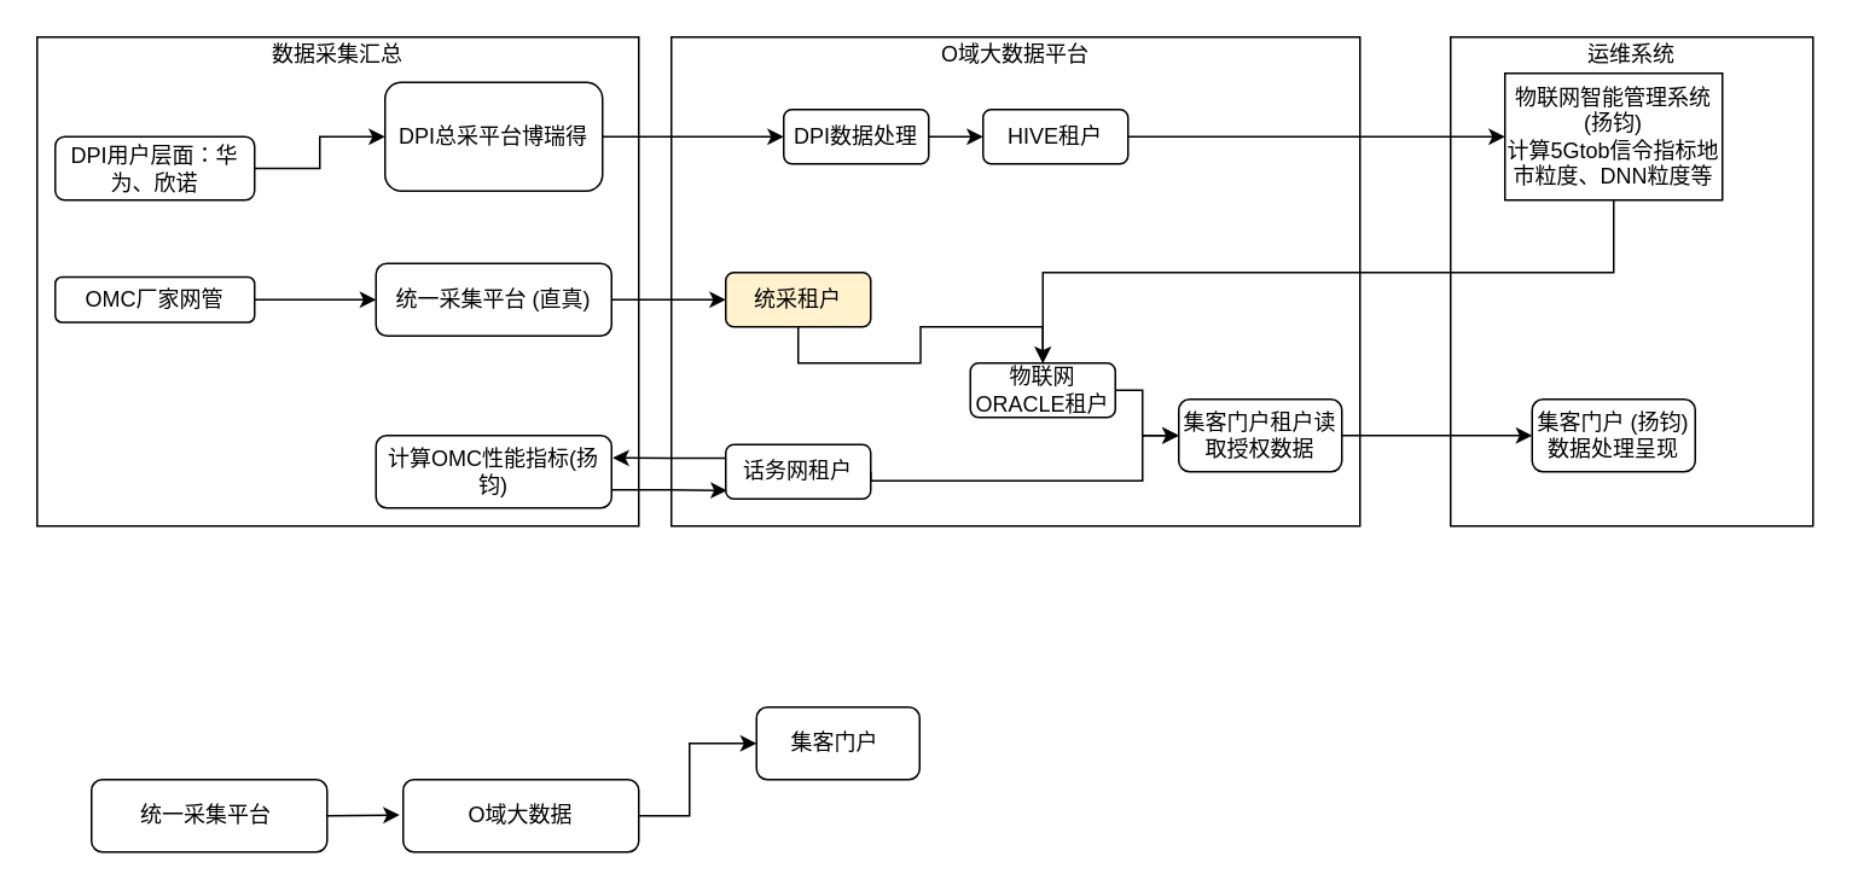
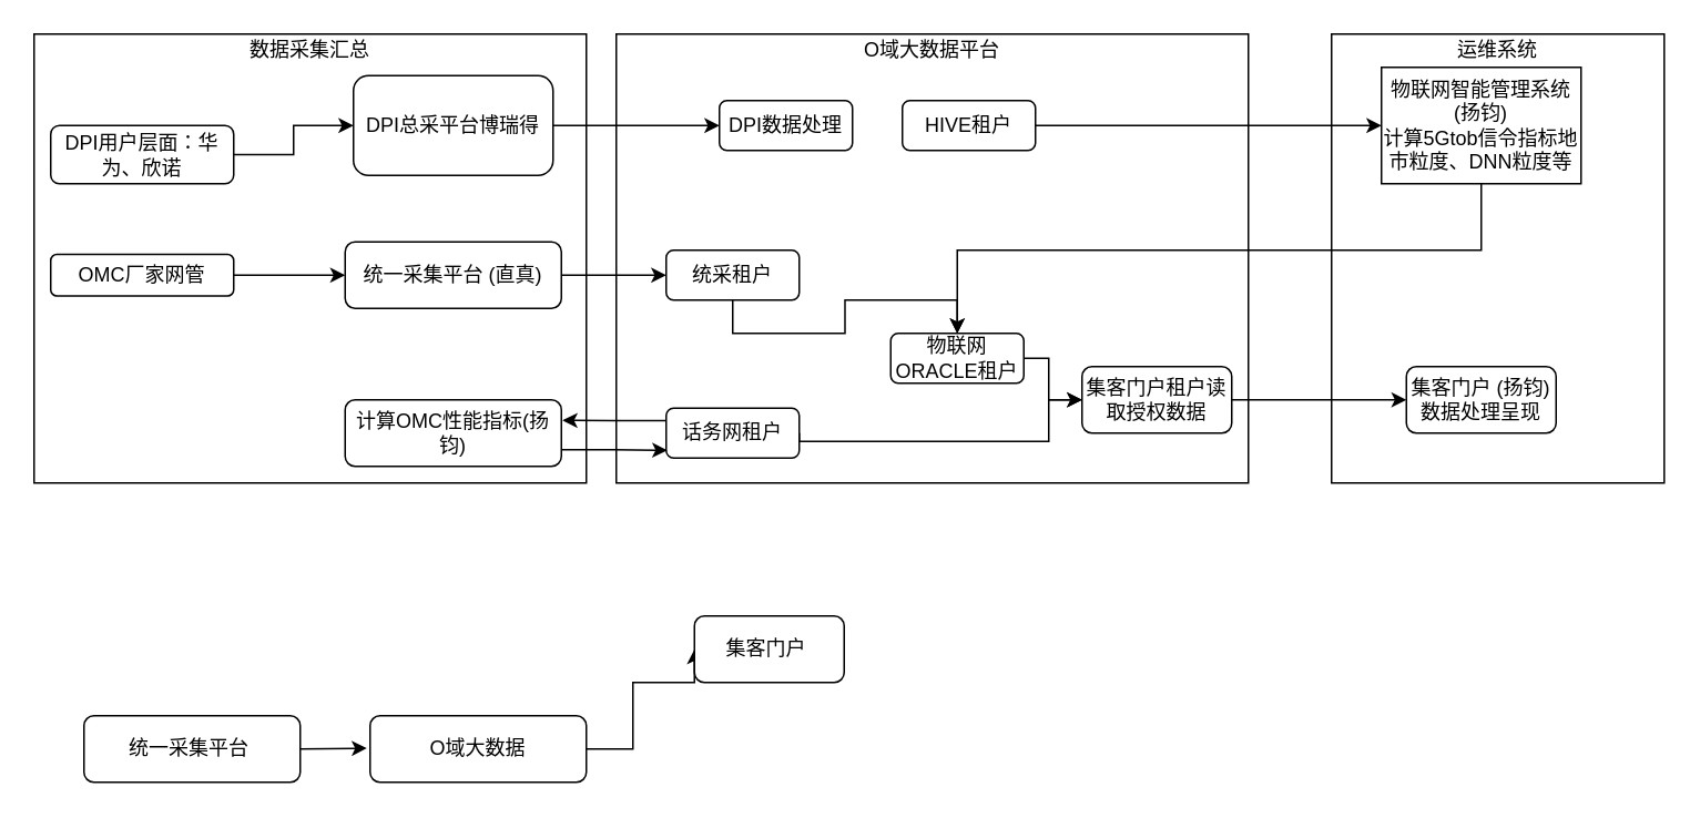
- <mxCell id="11" style="edgeStyle=orthogonalEdgeStyle;rounded=0;orthogonalLoop=1;jettySize=auto;html=1;exitX=1;exitY=0.5;exitDx=0;exitDy=0;entryX=0;entryY=0.5;entryDx=0;entryDy=0;" parent="1" source="12" target="18" edge="1"><mxGeometry relative="1" as="geometry" /></mxCell>
- <mxCell id="20" value="统采租户" style="rounded=1;whiteSpace=wrap;html=1;fillColor=#fff2cc;" parent="1" vertex="1"><mxGeometry x="400" y="150" width="80" height="30" as="geometry" /></mxCell>
+ <mxCell id="20" value="统采租户" style="rounded=1;whiteSpace=wrap;html=1;" parent="1" vertex="1"><mxGeometry x="400" y="150" width="80" height="30" as="geometry" /></mxCell>
- <mxCell id="35" value="集客门户&amp;nbsp;" style="rounded=1;whiteSpace=wrap;html=1;" vertex="1" parent="1"><mxGeometry x="417" y="390" width="90" height="40" as="geometry" /></mxCell>
+ <mxCell id="35" value="集客门户&amp;nbsp;" style="rounded=1;whiteSpace=wrap;html=1;" vertex="1" parent="1"><mxGeometry x="417" y="370" width="90" height="40" as="geometry" /></mxCell>
